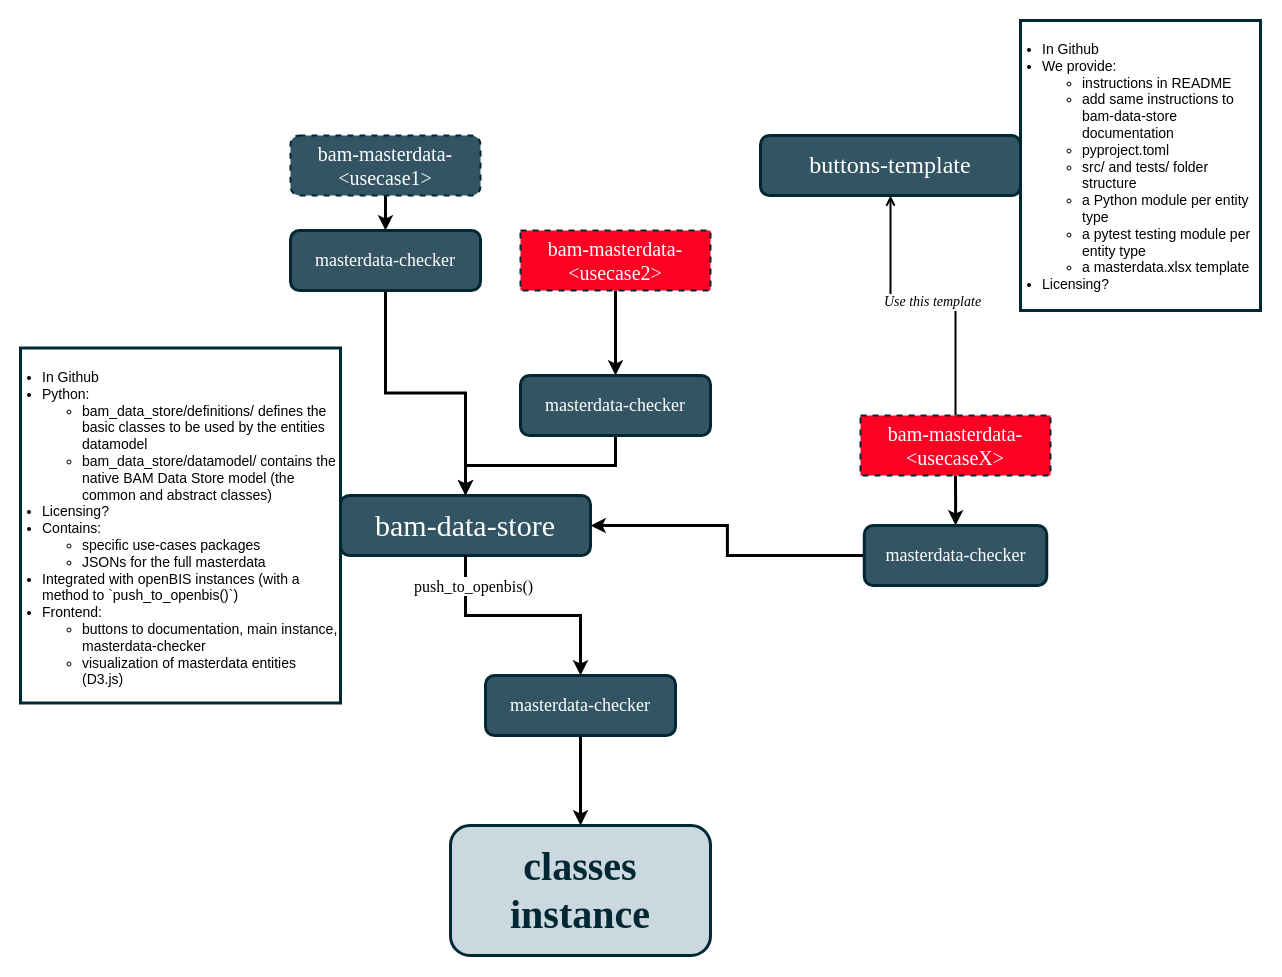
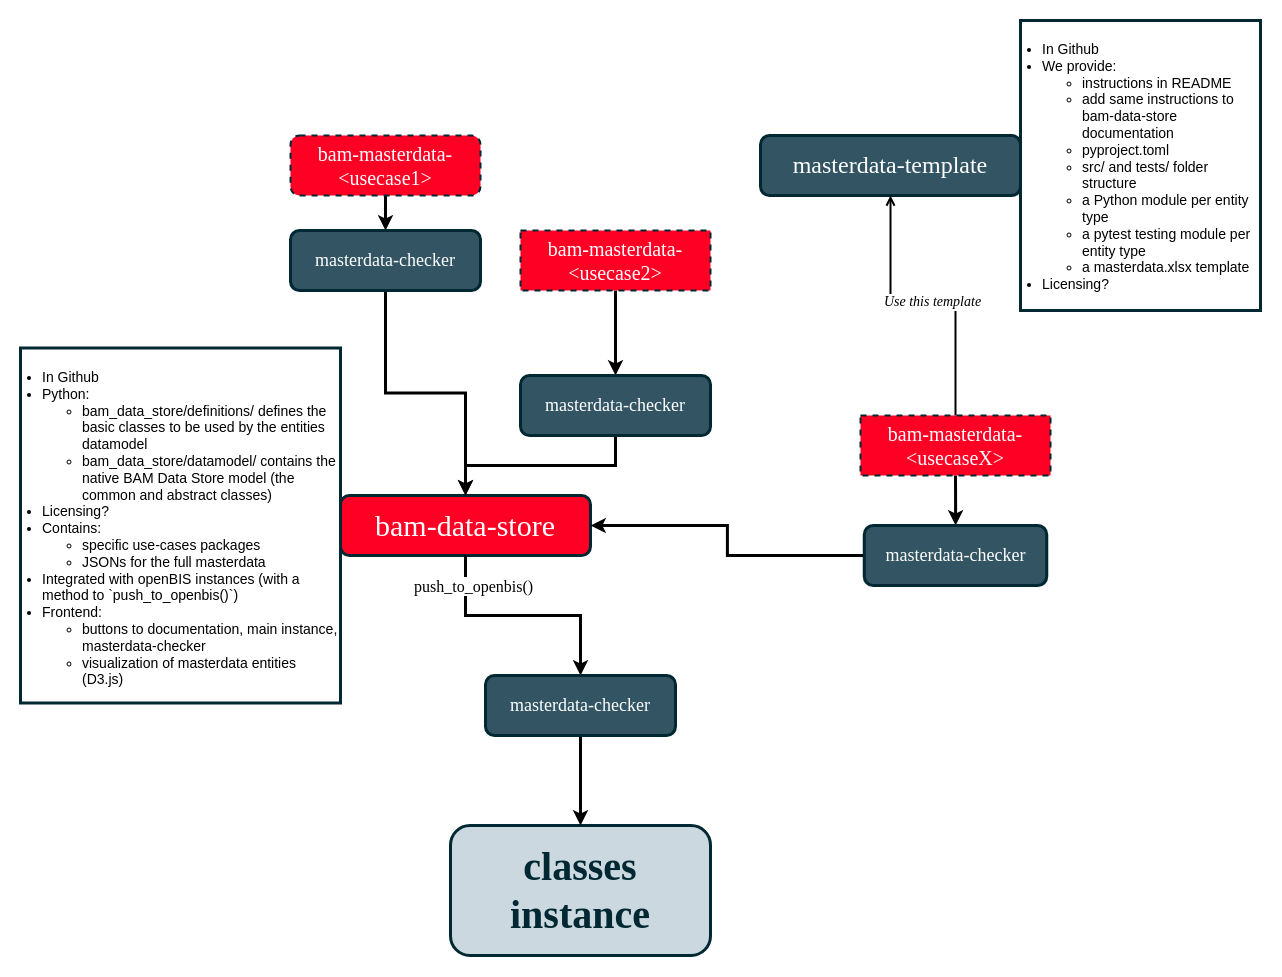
- <mxCell id="8" value="bam-masterdata-&amp;lt;usecase1&amp;gt;" style="rounded=1;whiteSpace=wrap;html=1;fillColor=#325463;fontFamily=Klavika;fontColor=#FFFFFF;textShadow=0;fontSize=20;strokeColor=#002832;strokeWidth=2;dashed=1;" vertex="1" parent="1"><mxGeometry x="290" y="135" width="190" height="60" as="geometry" /></mxCell>
+ <mxCell id="8" value="bam-masterdata-&amp;lt;usecase1&amp;gt;" style="rounded=1;whiteSpace=wrap;html=1;fillColor=#FF0025;fontFamily=Klavika;fontColor=#FFFFFF;textShadow=0;fontSize=20;strokeColor=#002832;strokeWidth=2;dashed=1;" vertex="1" parent="1"><mxGeometry x="290" y="135" width="190" height="60" as="geometry" /></mxCell>
- <mxCell id="7" value="buttons-template" style="rounded=1;whiteSpace=wrap;html=1;fillColor=#325463;fontFamily=Klavika;fontColor=#FFFFFF;textShadow=0;fontSize=24;strokeColor=#002832;strokeWidth=3;" vertex="1" parent="5"><mxGeometry y="115" width="260" height="60" as="geometry" /></mxCell>
+ <mxCell id="7" value="masterdata-template" style="rounded=1;whiteSpace=wrap;html=1;fillColor=#325463;fontFamily=Klavika;fontColor=#FFFFFF;textShadow=0;fontSize=24;strokeColor=#002832;strokeWidth=3;" vertex="1" parent="5"><mxGeometry y="115" width="260" height="60" as="geometry" /></mxCell>
- <mxCell id="14" value="&lt;font&gt;bam&lt;/font&gt;-data-store" style="rounded=1;whiteSpace=wrap;html=1;fillColor=#325463;fontFamily=Klavika;fontColor=#FFFFFF;textShadow=0;fontSize=30;strokeColor=#002832;strokeWidth=3;" vertex="1" parent="13"><mxGeometry x="320" y="147.5" width="250" height="60" as="geometry" /></mxCell>
+ <mxCell id="14" value="&lt;font&gt;bam&lt;/font&gt;-data-store" style="rounded=1;whiteSpace=wrap;html=1;fillColor=#ff0025;fontFamily=Klavika;fontColor=#FFFFFF;textShadow=0;fontSize=30;strokeColor=#002832;strokeWidth=3;" vertex="1" parent="13"><mxGeometry x="320" y="147.5" width="250" height="60" as="geometry" /></mxCell>
